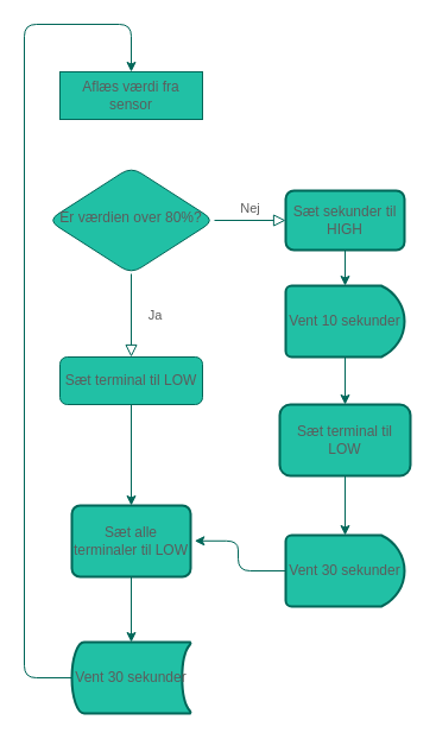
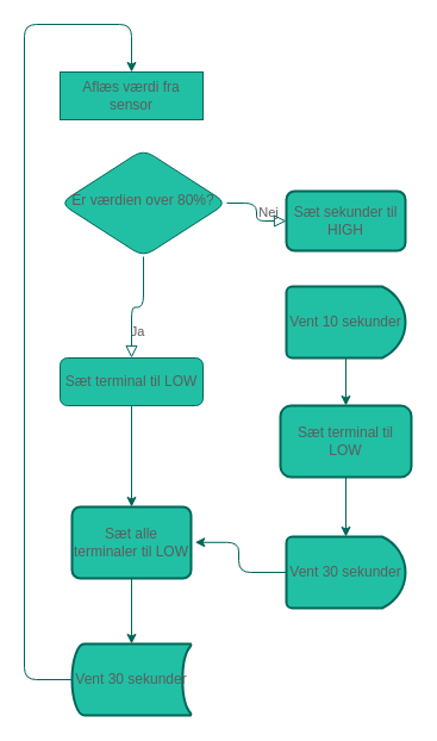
- <mxCell id="5" value="Er værdien over 80%?" style="rhombus;whiteSpace=wrap;html=1;shadow=0;fontFamily=Helvetica;fontSize=12;align=center;strokeWidth=1;spacing=6;spacingTop=-4;fillColor=#21C0A5;strokeColor=#006658;fontColor=#5C5C5C;rounded=1;" parent="1" vertex="1"><mxGeometry x="40" y="140" width="140" height="90" as="geometry" /></mxCell>
+ <mxCell id="5" value="Er værdien over 80%?" style="rhombus;whiteSpace=wrap;html=1;shadow=0;fontFamily=Helvetica;fontSize=12;align=center;strokeWidth=1;spacing=6;spacingTop=-4;fillColor=#21C0A5;strokeColor=#006658;fontColor=#5C5C5C;rounded=1;" parent="1" vertex="1"><mxGeometry x="50" y="125" width="140" height="90" as="geometry" /></mxCell>
- <mxCell id="8" style="edgeStyle=orthogonalEdgeStyle;rounded=1;orthogonalLoop=1;jettySize=auto;html=1;exitX=0.5;exitY=1;exitDx=0;exitDy=0;entryX=0.5;entryY=0;entryDx=0;entryDy=0;entryPerimeter=0;strokeColor=#006658;fontColor=#5C5C5C;" edge="1" parent="1" source="9" target="11"><mxGeometry relative="1" as="geometry" /></mxCell>
